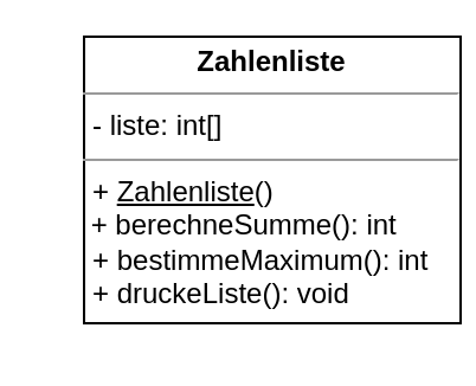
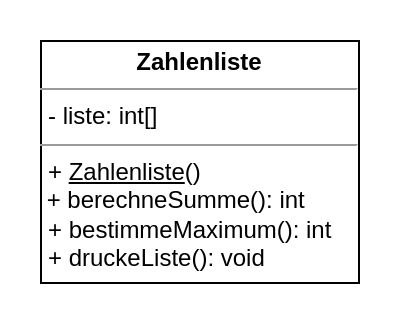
- <mxCell id="2" value="&lt;p style=&quot;margin: 0px ; margin-top: 4px ; text-align: center&quot;&gt;&lt;b&gt;Zahlenliste&lt;/b&gt;&lt;br&gt;&lt;/p&gt;&lt;hr size=&quot;1&quot;&gt;&lt;p style=&quot;margin: 0px ; margin-left: 4px&quot;&gt;- liste: int[]&lt;/p&gt;&lt;hr size=&quot;1&quot;&gt;&lt;p style=&quot;margin: 0px ; margin-left: 4px&quot;&gt;+ &lt;u&gt;Zahlenliste&lt;/u&gt;()&lt;/p&gt;&amp;nbsp;+ berechneSumme(): int&lt;p style=&quot;margin: 0px ; margin-left: 4px&quot;&gt;+ bestimmeMaximum(): int &lt;br&gt;&lt;/p&gt;&lt;p style=&quot;margin: 0px ; margin-left: 4px&quot;&gt;+ druckeListe(): void&lt;/p&gt;" style="verticalAlign=top;align=left;overflow=fill;fontSize=12;fontFamily=Helvetica;html=1;" vertex="1" parent="1"><mxGeometry x="35" y="15" width="159" height="121" as="geometry" /></mxCell>
+ <mxCell id="2" value="&lt;p style=&quot;margin: 0px ; margin-top: 4px ; text-align: center&quot;&gt;&lt;b&gt;Zahlenliste&lt;/b&gt;&lt;br&gt;&lt;/p&gt;&lt;hr size=&quot;1&quot;&gt;&lt;p style=&quot;margin: 0px ; margin-left: 4px&quot;&gt;- liste: int[]&lt;/p&gt;&lt;hr size=&quot;1&quot;&gt;&lt;p style=&quot;margin: 0px ; margin-left: 4px&quot;&gt;+ &lt;u&gt;Zahlenliste&lt;/u&gt;()&lt;/p&gt;&amp;nbsp;+ berechneSumme(): int&lt;p style=&quot;margin: 0px ; margin-left: 4px&quot;&gt;+ bestimmeMaximum(): int &lt;br&gt;&lt;/p&gt;&lt;p style=&quot;margin: 0px ; margin-left: 4px&quot;&gt;+ druckeListe(): void&lt;/p&gt;" style="verticalAlign=top;align=left;overflow=fill;fontSize=12;fontFamily=Helvetica;html=1;" vertex="1" parent="1"><mxGeometry x="20" y="20" width="159" height="121" as="geometry" /></mxCell>
